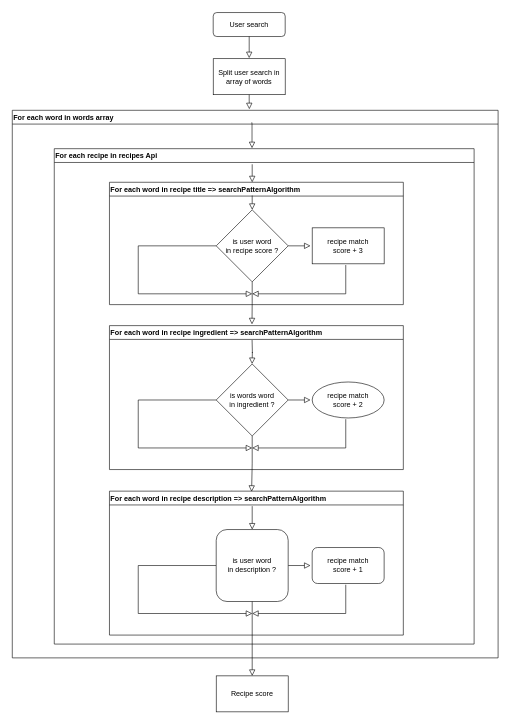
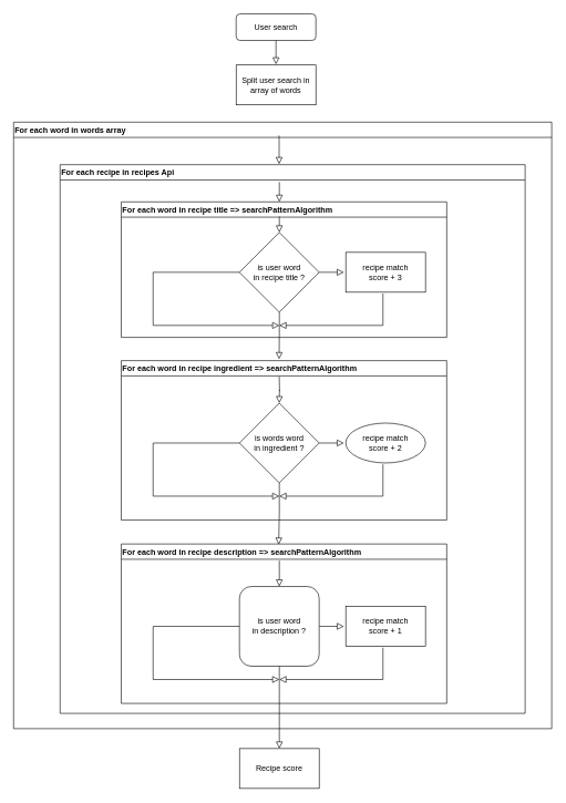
- <mxCell id="34" value="" style="rounded=0;html=1;jettySize=auto;orthogonalLoop=1;fontSize=11;endArrow=block;endFill=0;endSize=8;strokeWidth=1;shadow=0;labelBackgroundColor=none;edgeStyle=orthogonalEdgeStyle;exitX=0.5;exitY=1;exitDx=0;exitDy=0;entryX=0.488;entryY=-0.002;entryDx=0;entryDy=0;entryPerimeter=0;" parent="1" source="3" target="4" edge="1"><mxGeometry relative="1" as="geometry"><mxPoint x="425" y="80" as="sourcePoint" /><mxPoint x="415" y="176" as="targetPoint" /><Array as="points"><mxPoint x="415" y="166" /></Array></mxGeometry></mxCell>
- <mxCell id="11" value="&lt;div&gt;is user word&lt;/div&gt;&lt;div&gt; in recipe score ?&lt;/div&gt;" style="rhombus;whiteSpace=wrap;html=1;" parent="6" vertex="1"><mxGeometry x="178" y="46" width="120" height="120" as="geometry" /></mxCell>
+ <mxCell id="11" value="&lt;div&gt;is user word&lt;/div&gt;&lt;div&gt; in recipe title ?&lt;/div&gt;" style="rhombus;whiteSpace=wrap;html=1;" parent="6" vertex="1"><mxGeometry x="178" y="46" width="120" height="120" as="geometry" /></mxCell>
- <mxCell id="20" value="&lt;div&gt;recipe match&lt;/div&gt;&lt;div&gt; score + 1&lt;/div&gt;" style="whiteSpace=wrap;html=1;rounded=1;" parent="19" vertex="1"><mxGeometry x="338" y="94" width="120" height="60" as="geometry" /></mxCell>
+ <mxCell id="20" value="&lt;div&gt;recipe match&lt;/div&gt;&lt;div&gt; score + 1&lt;/div&gt;" style="rounded=0;whiteSpace=wrap;html=1;" parent="19" vertex="1"><mxGeometry x="338" y="94" width="120" height="60" as="geometry" /></mxCell>
